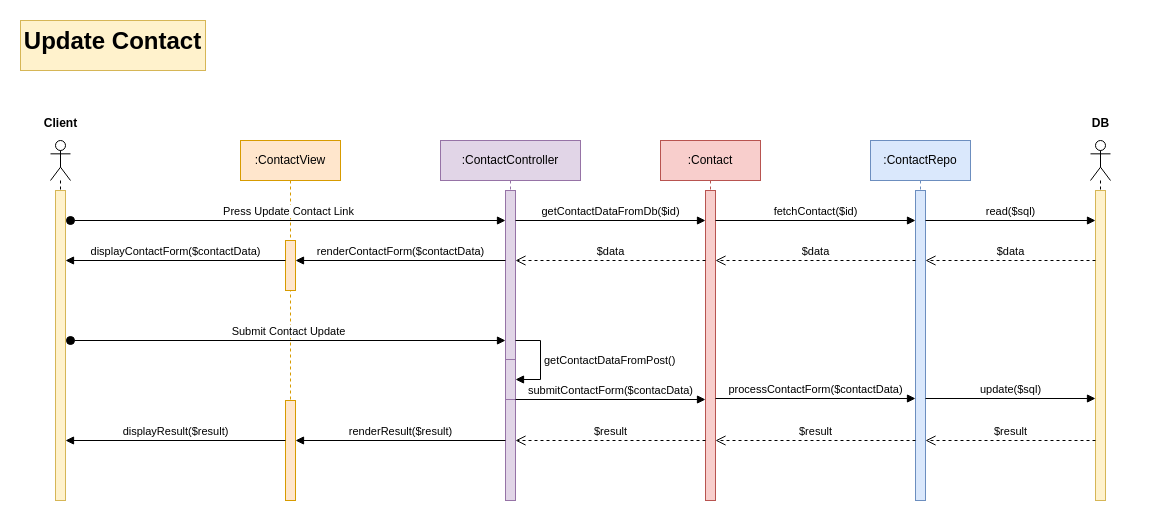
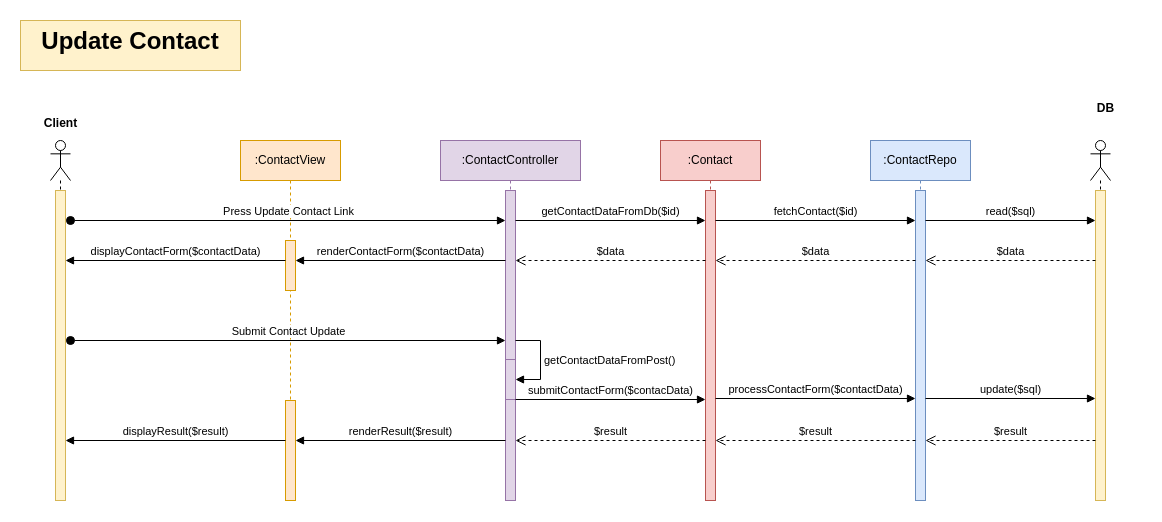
- <mxCell id="2" value="&lt;h1 style=&quot;margin-top: 0px;&quot;&gt;Update Contact&lt;/h1&gt;" style="text;html=1;whiteSpace=wrap;overflow=hidden;rounded=0;align=center;fillColor=#fff2cc;strokeColor=#d6b656;" parent="1" vertex="1"><mxGeometry x="20" y="20" width="185" height="50" as="geometry" /></mxCell>
+ <mxCell id="2" value="&lt;h1 style=&quot;margin-top: 0px;&quot;&gt;Update Contact&lt;/h1&gt;" style="text;html=1;whiteSpace=wrap;overflow=hidden;rounded=0;align=center;fillColor=#fff2cc;strokeColor=#d6b656;" parent="1" vertex="1"><mxGeometry x="20" y="20" width="220" height="50" as="geometry" /></mxCell>
- <mxCell id="37" value="DB" style="text;align=center;fontStyle=1;verticalAlign=middle;spacingLeft=3;spacingRight=3;strokeColor=none;rotatable=0;points=[[0,0.5],[1,0.5]];portConstraint=eastwest;html=1;" parent="1" vertex="1"><mxGeometry x="1060" y="110" width="80" height="26" as="geometry" /></mxCell>
+ <mxCell id="37" value="DB" style="text;align=center;fontStyle=1;verticalAlign=middle;spacingLeft=3;spacingRight=3;strokeColor=none;rotatable=0;points=[[0,0.5],[1,0.5]];portConstraint=eastwest;html=1;" parent="1" vertex="1"><mxGeometry x="1065" y="95" width="80" height="26" as="geometry" /></mxCell>
